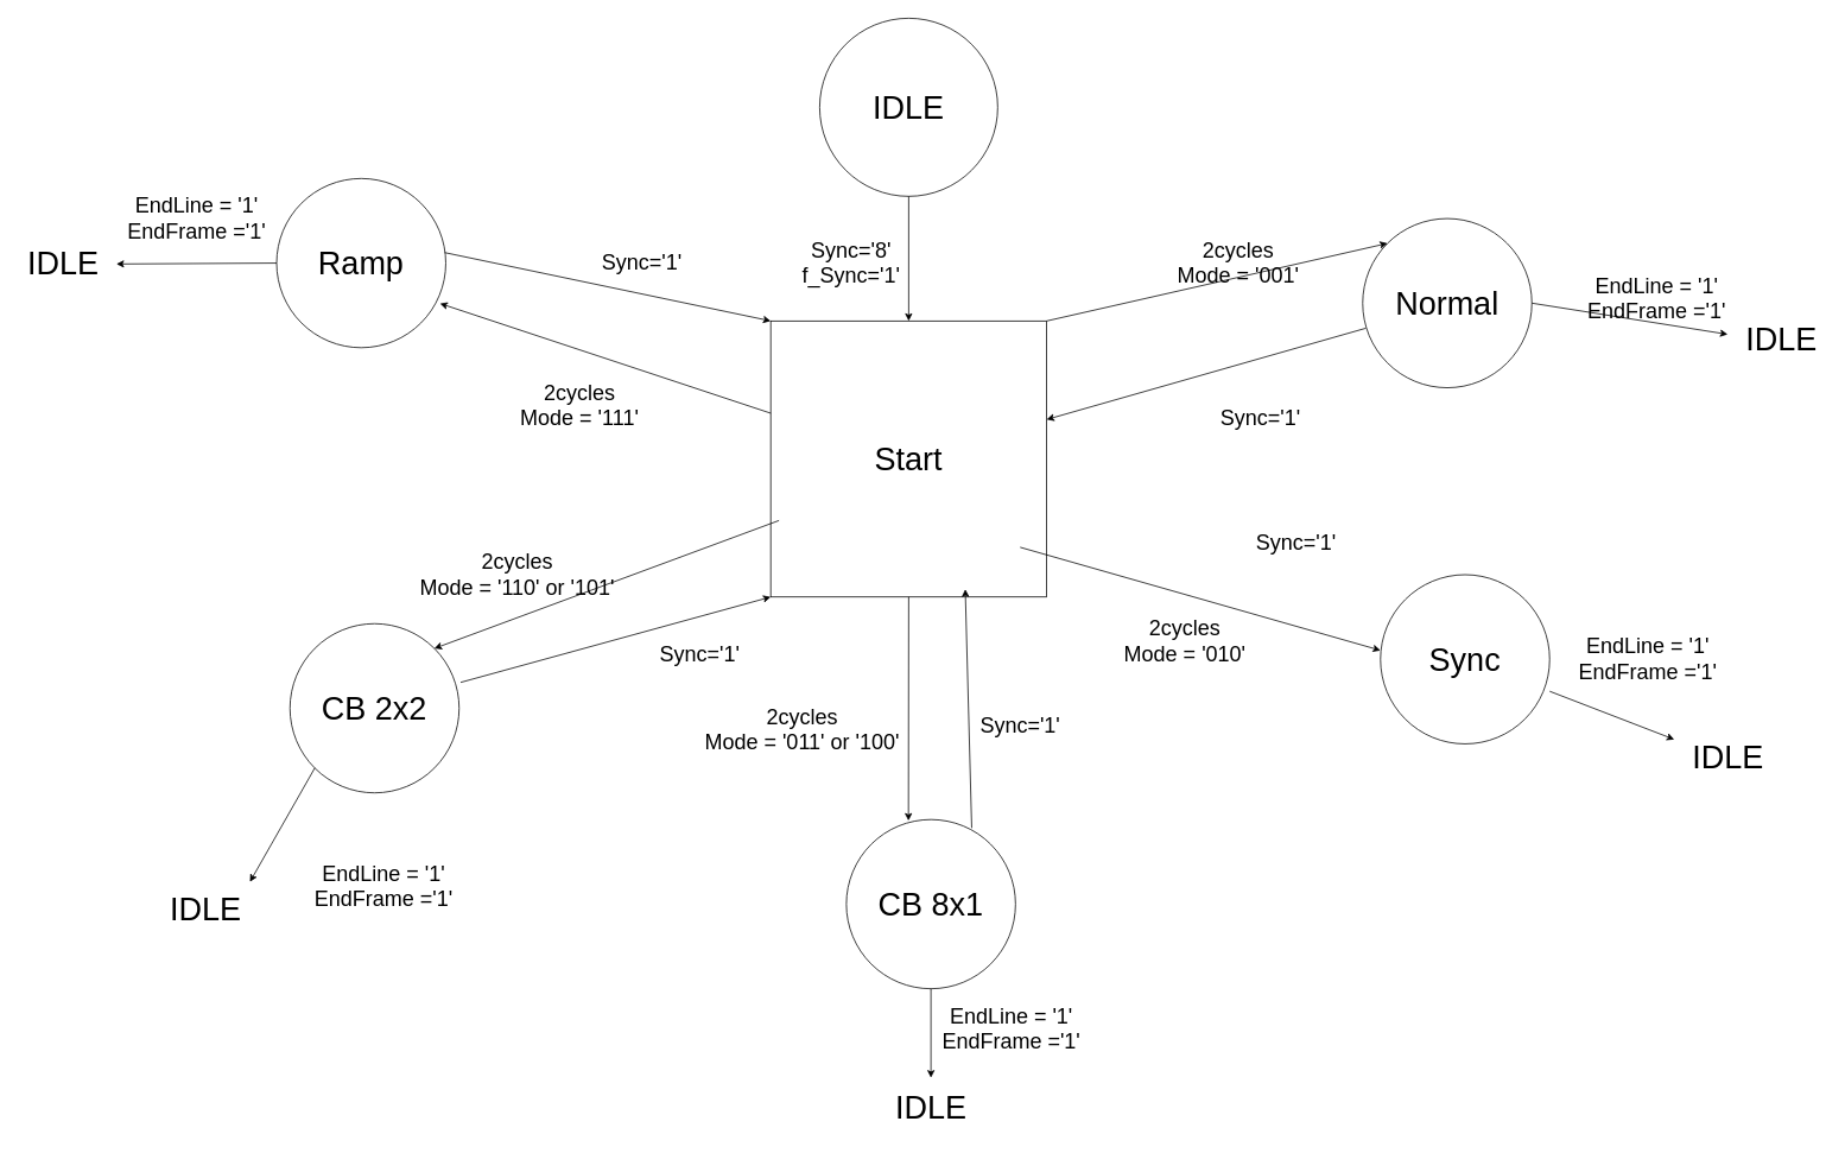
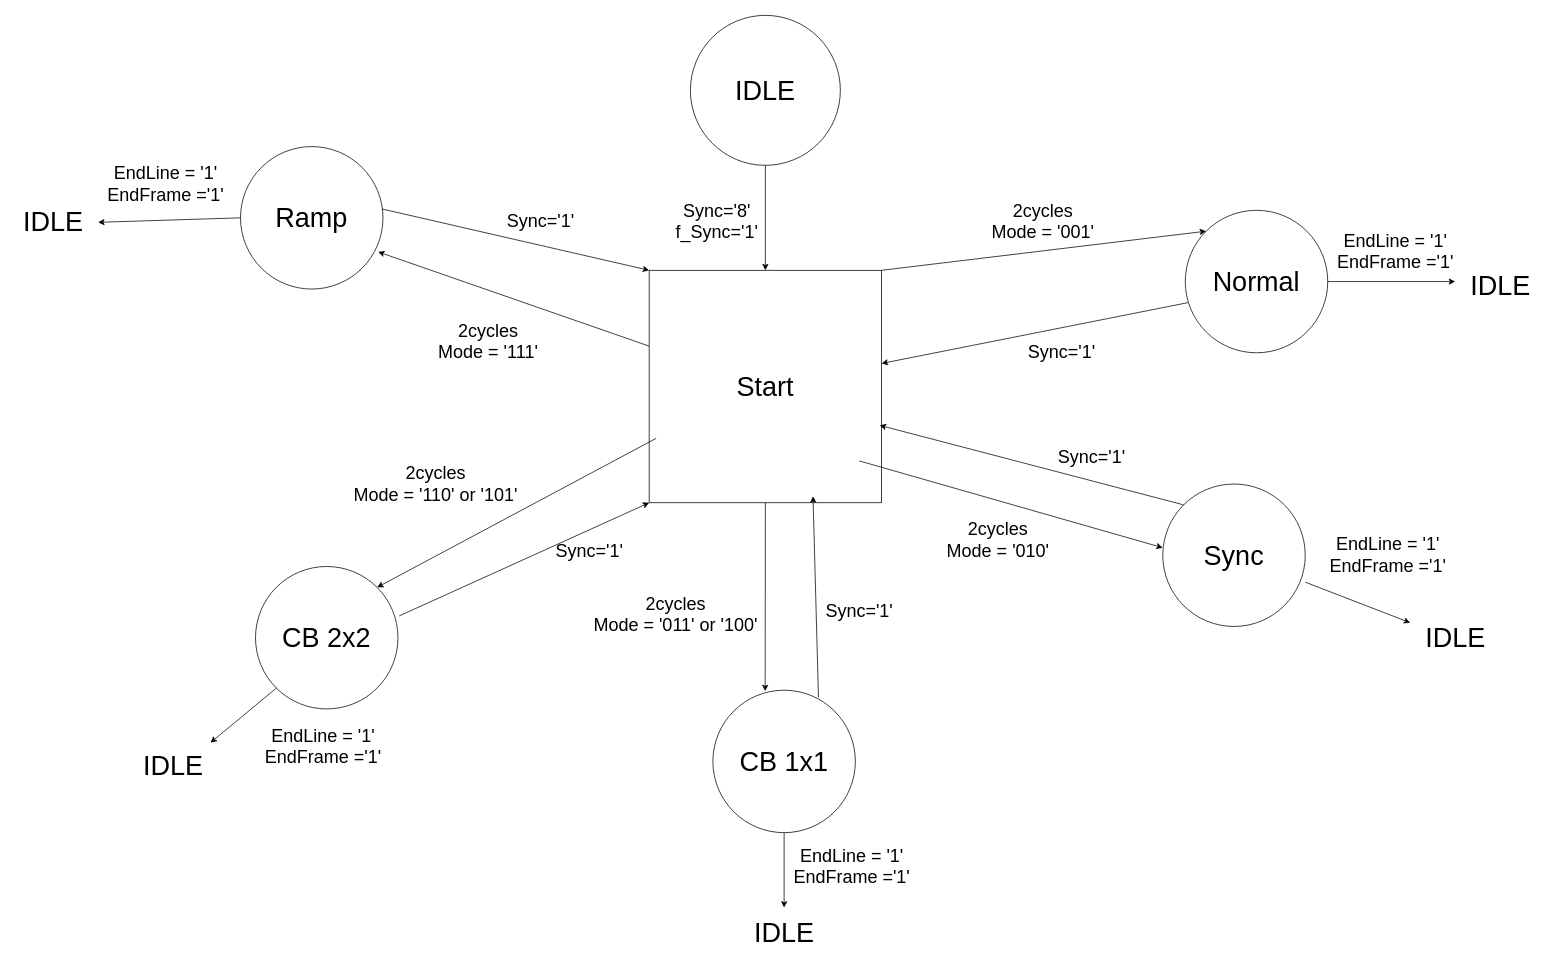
- <mxCell id="3" value="&lt;div&gt;&lt;font style=&quot;font-size: 36px;&quot;&gt;Ramp&lt;/font&gt;&lt;/div&gt;" style="ellipse;whiteSpace=wrap;html=1;aspect=fixed;" parent="1" vertex="1"><mxGeometry x="310" width="190" height="190" as="geometry" y="200" /></mxCell>
+ <mxCell id="3" value="&lt;div&gt;&lt;font style=&quot;font-size: 36px;&quot;&gt;Ramp&lt;/font&gt;&lt;/div&gt;" style="ellipse;whiteSpace=wrap;html=1;aspect=fixed;" parent="1" vertex="1"><mxGeometry x="320" y="195" width="190" height="190" as="geometry" /></mxCell>
- <mxCell id="9" value="&lt;div&gt;&lt;font style=&quot;font-size: 36px;&quot;&gt;Normal&lt;/font&gt;&lt;/div&gt;" style="ellipse;whiteSpace=wrap;html=1;aspect=fixed;" parent="1" vertex="1"><mxGeometry x="1530" y="245" width="190" height="190" as="geometry" /></mxCell>
+ <mxCell id="9" value="&lt;div&gt;&lt;font style=&quot;font-size: 36px;&quot;&gt;Normal&lt;/font&gt;&lt;/div&gt;" style="ellipse;whiteSpace=wrap;html=1;aspect=fixed;" parent="1" vertex="1"><mxGeometry x="1580" y="280" width="190" height="190" as="geometry" /></mxCell>
+ <mxCell id="14" value="" style="endArrow=classic;html=1;rounded=0;exitX=0;exitY=0;exitDx=0;exitDy=0;entryX=0.992;entryY=0.667;entryDx=0;entryDy=0;entryPerimeter=0;" parent="1" source="8" target="2" edge="1"><mxGeometry width="50" height="50" relative="1" as="geometry"><mxPoint x="1010" y="760" as="sourcePoint" /><mxPoint x="1060" y="710" as="targetPoint" /></mxGeometry></mxCell>
- <mxCell id="7" value="&lt;div&gt;&lt;font style=&quot;font-size: 36px;&quot;&gt;CB 2x2&lt;/font&gt;&lt;/div&gt;" style="ellipse;whiteSpace=wrap;html=1;aspect=fixed;" parent="1" vertex="1"><mxGeometry x="325" y="700" width="190" height="190" as="geometry" /></mxCell>
+ <mxCell id="7" value="&lt;div&gt;&lt;font style=&quot;font-size: 36px;&quot;&gt;CB 2x2&lt;/font&gt;&lt;/div&gt;" style="ellipse;whiteSpace=wrap;html=1;aspect=fixed;" parent="1" vertex="1"><mxGeometry x="340" y="755" width="190" height="190" as="geometry" /></mxCell>
- <mxCell id="19" value="&lt;div&gt;&lt;font style=&quot;font-size: 36px;&quot;&gt;CB 8x1&lt;/font&gt;&lt;/div&gt;" style="ellipse;whiteSpace=wrap;html=1;aspect=fixed;" parent="1" vertex="1"><mxGeometry x="950" y="920" width="190" height="190" as="geometry" /></mxCell>
+ <mxCell id="19" value="&lt;div&gt;&lt;font style=&quot;font-size: 36px;&quot;&gt;CB 1x1&lt;/font&gt;&lt;/div&gt;" style="ellipse;whiteSpace=wrap;html=1;aspect=fixed;" parent="1" vertex="1"><mxGeometry x="950" y="920" width="190" height="190" as="geometry" /></mxCell>
